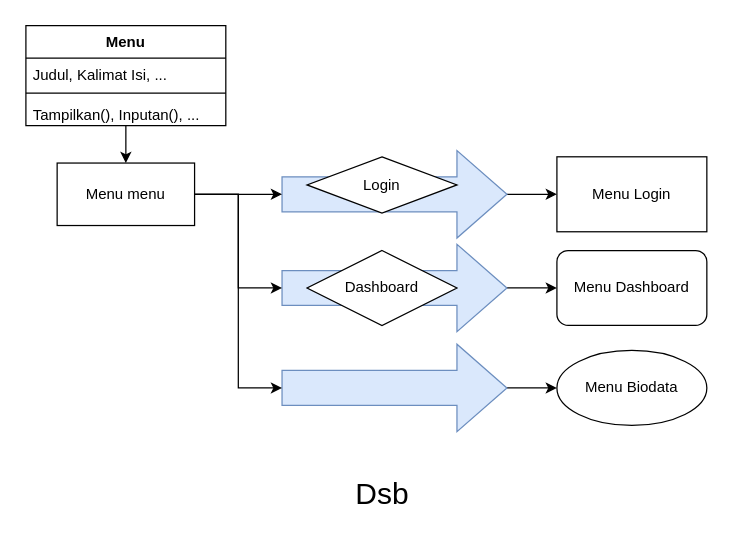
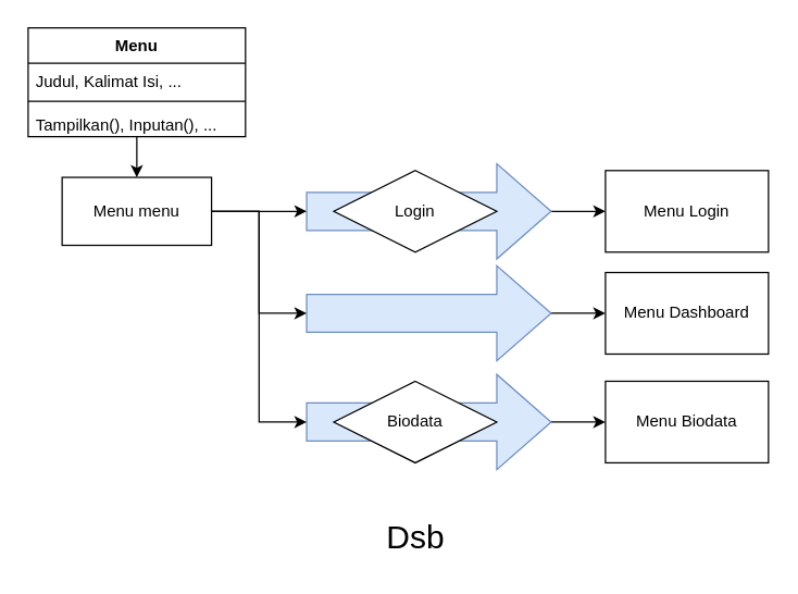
- <mxCell id="9" value="Login" style="shape=rhombus;perimeter=rhombusPerimeter;whiteSpace=wrap;html=1;align=center;" vertex="1" parent="1"><mxGeometry x="245" y="125" width="120" height="45" as="geometry" /></mxCell>
+ <mxCell id="9" value="Login" style="shape=rhombus;perimeter=rhombusPerimeter;whiteSpace=wrap;html=1;align=center;" vertex="1" parent="1"><mxGeometry x="245" y="125" width="120" height="60" as="geometry" /></mxCell>
- <mxCell id="15" value="Dashboard" style="shape=rhombus;perimeter=rhombusPerimeter;whiteSpace=wrap;html=1;align=center;" vertex="1" parent="1"><mxGeometry x="245" y="200" width="120" height="60" as="geometry" /></mxCell>
- <mxCell id="21" value="Menu Dashboard" style="whiteSpace=wrap;html=1;shadow=0;dashed=0;rounded=1;" vertex="1" parent="1"><mxGeometry x="445" y="200" width="120" height="60" as="geometry" /></mxCell>
+ <mxCell id="21" value="Menu Dashboard" style="whiteSpace=wrap;html=1;shadow=0;dashed=0;" vertex="1" parent="1"><mxGeometry x="445" y="200" width="120" height="60" as="geometry" /></mxCell>
+ <mxCell id="16" value="Biodata" style="shape=rhombus;perimeter=rhombusPerimeter;whiteSpace=wrap;html=1;align=center;" vertex="1" parent="1"><mxGeometry x="245" y="280" width="120" height="60" as="geometry" /></mxCell>
- <mxCell id="22" value="Menu Biodata" style="ellipse;whiteSpace=wrap;html=1;shadow=0;dashed=0;" vertex="1" parent="1"><mxGeometry x="445" y="280" width="120" height="60" as="geometry" /></mxCell>
+ <mxCell id="22" value="Menu Biodata" style="whiteSpace=wrap;html=1;shadow=0;dashed=0;" vertex="1" parent="1"><mxGeometry x="445" y="280" width="120" height="60" as="geometry" /></mxCell>
